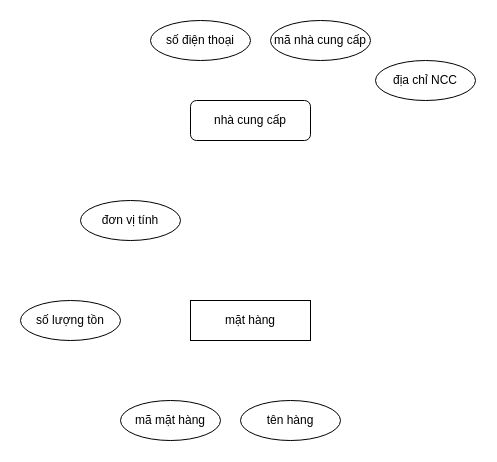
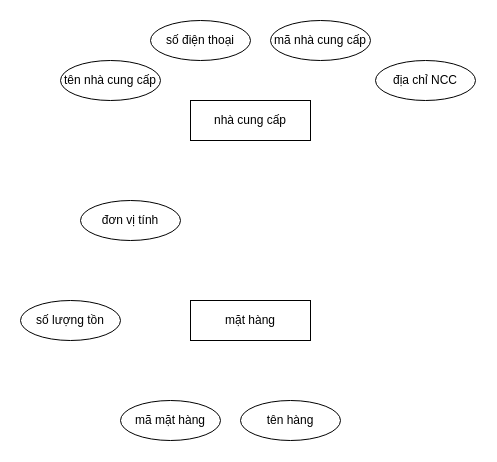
+ <mxCell id="5" value="tên nhà cung cấp" style="ellipse;whiteSpace=wrap;html=1;" vertex="1" parent="1"><mxGeometry x="60" y="60" width="100" height="40" as="geometry" /></mxCell>
- <mxCell id="2" value="nhà cung cấp" style="whiteSpace=wrap;html=1;rounded=1;" vertex="1" parent="1"><mxGeometry x="190" y="100" width="120" height="40" as="geometry" /></mxCell>
+ <mxCell id="2" value="nhà cung cấp" style="rounded=0;whiteSpace=wrap;html=1;" vertex="1" parent="1"><mxGeometry x="190" y="100" width="120" height="40" as="geometry" /></mxCell>
